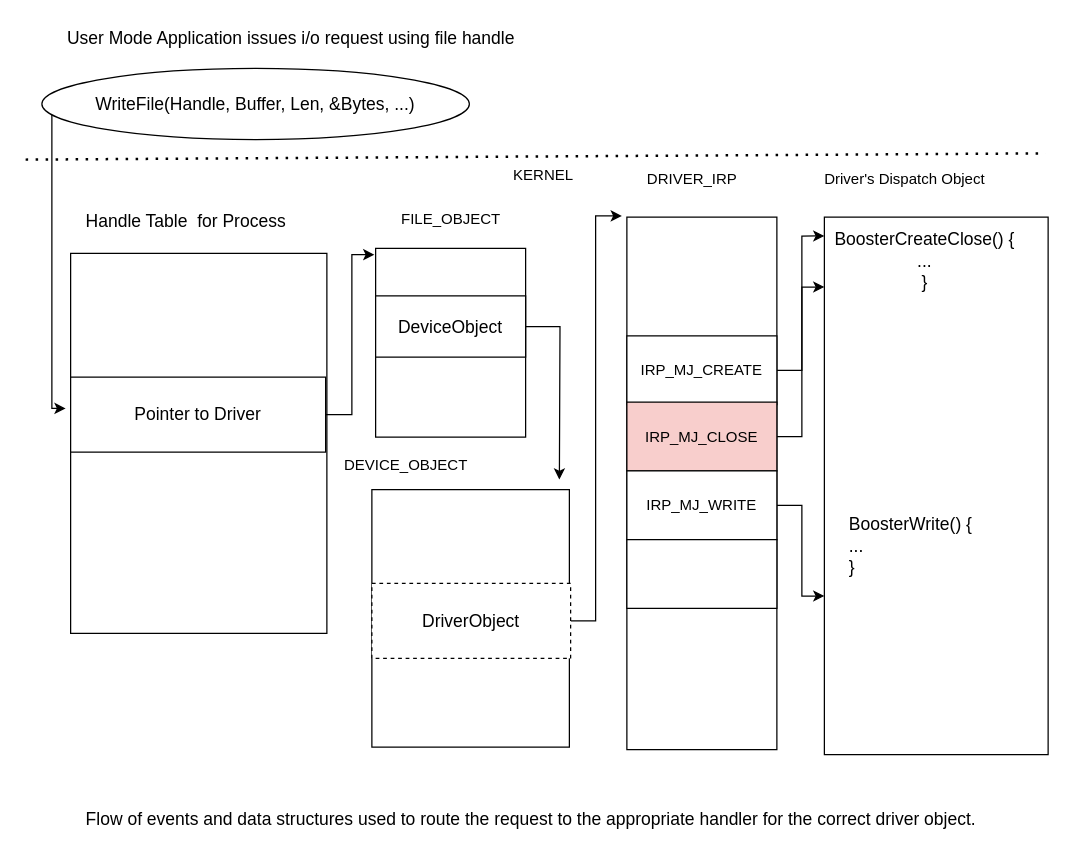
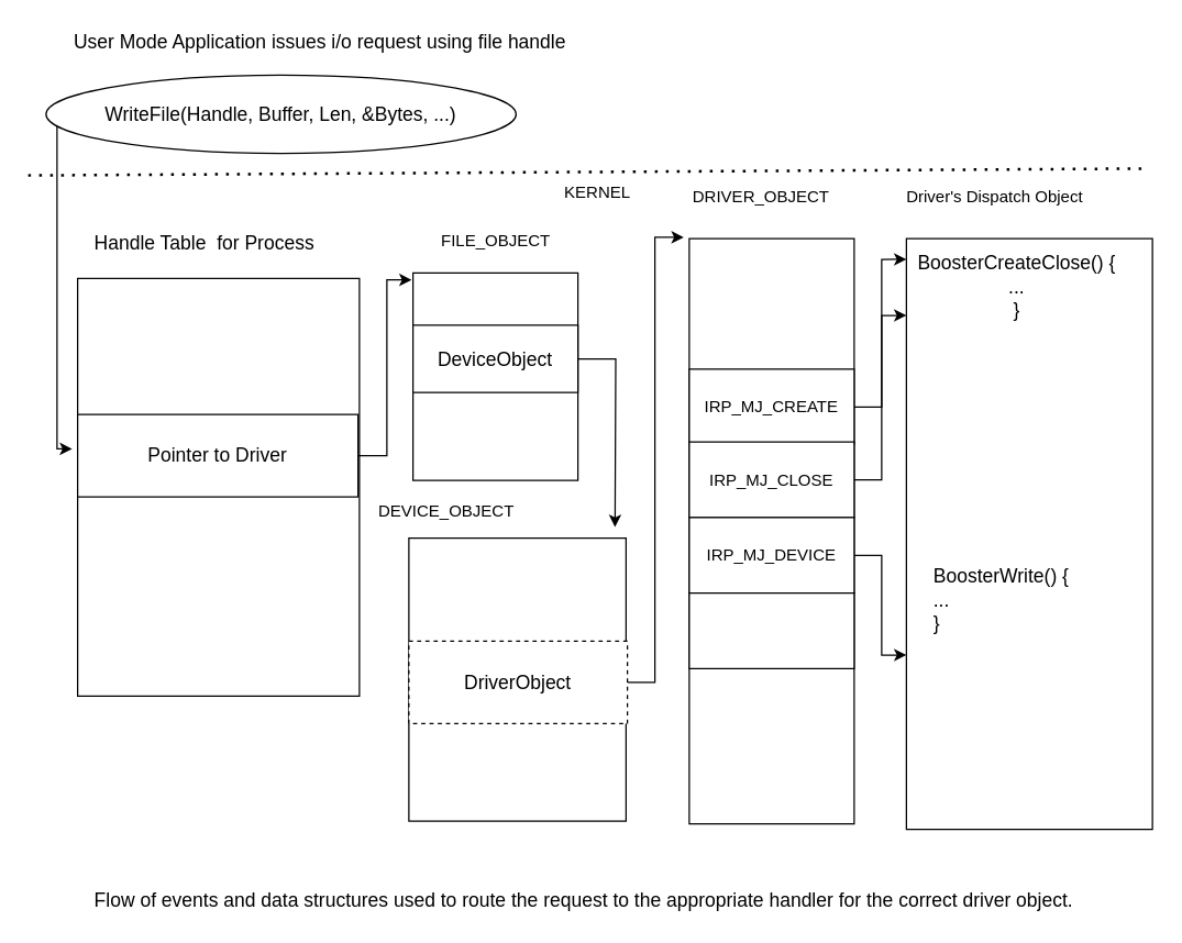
- <mxCell id="17" value="DRIVER_IRP" style="text;html=1;align=center;verticalAlign=middle;resizable=0;points=[];autosize=1;" vertex="1" parent="1"><mxGeometry x="498" y="134" width="109" height="18" as="geometry" /></mxCell>
+ <mxCell id="17" value="DRIVER_OBJECT" style="text;html=1;align=center;verticalAlign=middle;resizable=0;points=[];autosize=1;" vertex="1" parent="1"><mxGeometry x="498" y="134" width="109" height="18" as="geometry" /></mxCell>
- <mxCell id="23" value="IRP_MJ_CLOSE" style="whiteSpace=wrap;html=1;fillColor=#f8cecc;" vertex="1" parent="1"><mxGeometry x="501" y="321" width="120" height="55" as="geometry" /></mxCell>
+ <mxCell id="23" value="IRP_MJ_CLOSE" style="whiteSpace=wrap;html=1;" vertex="1" parent="1"><mxGeometry x="501" y="321" width="120" height="55" as="geometry" /></mxCell>
- <mxCell id="25" value="IRP_MJ_WRITE" style="whiteSpace=wrap;html=1;" vertex="1" parent="1"><mxGeometry x="501" y="376" width="120" height="55" as="geometry" /></mxCell>
+ <mxCell id="25" value="IRP_MJ_DEVICE" style="whiteSpace=wrap;html=1;" vertex="1" parent="1"><mxGeometry x="501" y="376" width="120" height="55" as="geometry" /></mxCell>
